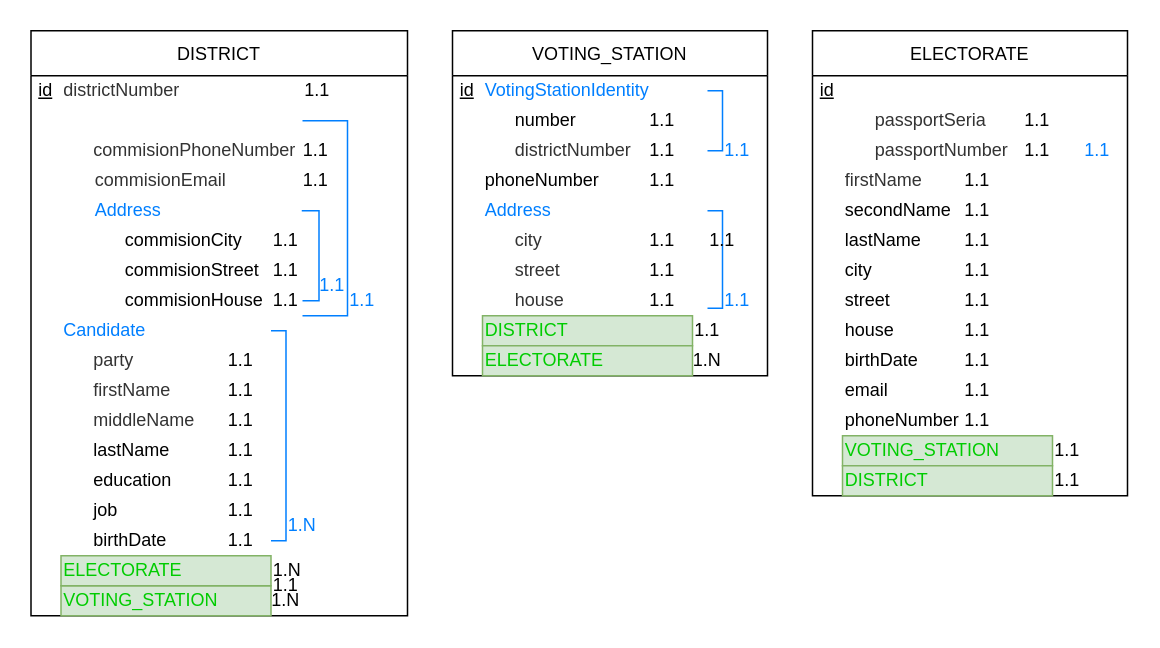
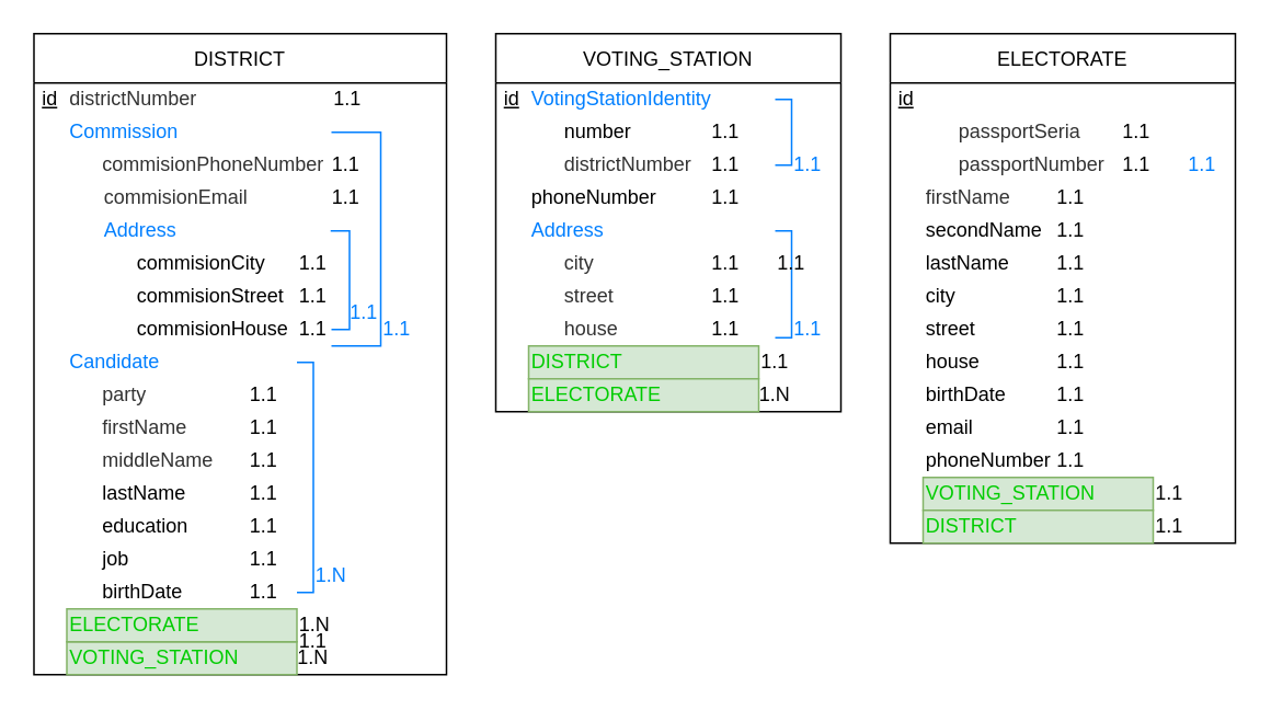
+ <mxCell id="24" value="&lt;font color=&quot;#007fff&quot;&gt;&lt;span&gt;Commission&lt;/span&gt;&lt;/font&gt;" style="text;html=1;strokeColor=none;fillColor=none;align=left;verticalAlign=middle;whiteSpace=wrap;rounded=0;" vertex="1" parent="2"><mxGeometry x="20" y="50" width="140" height="20" as="geometry" /></mxCell>
